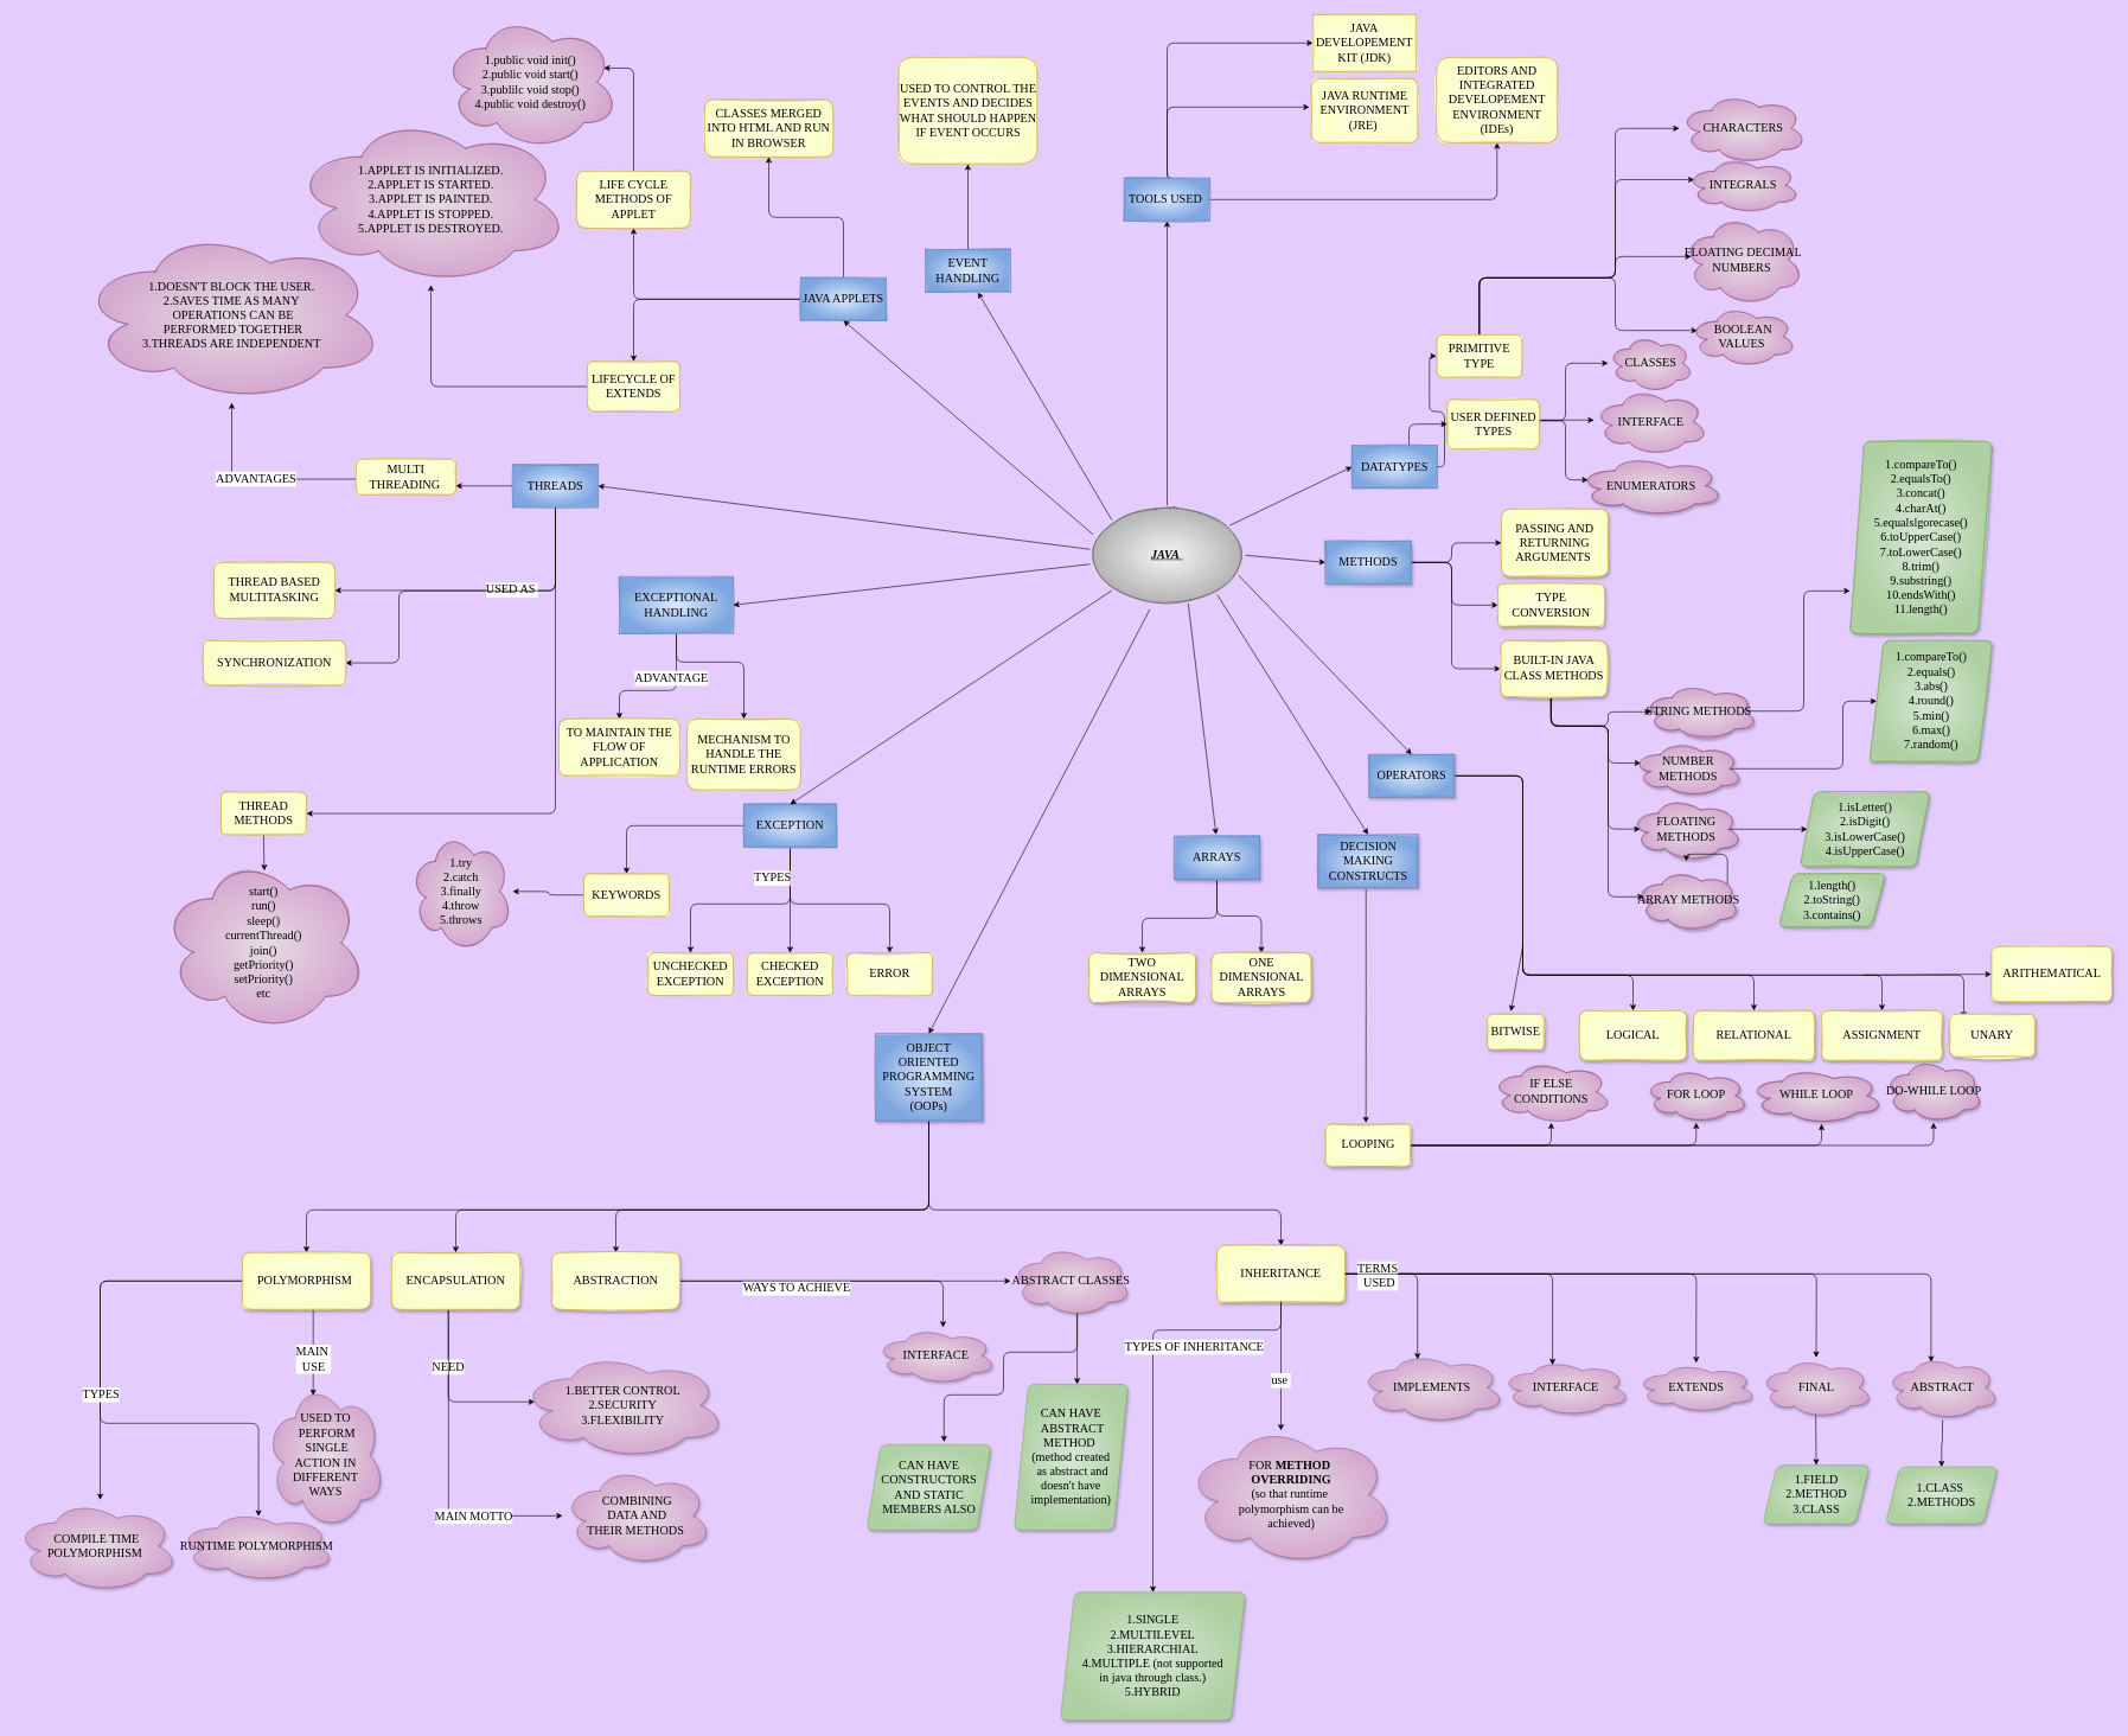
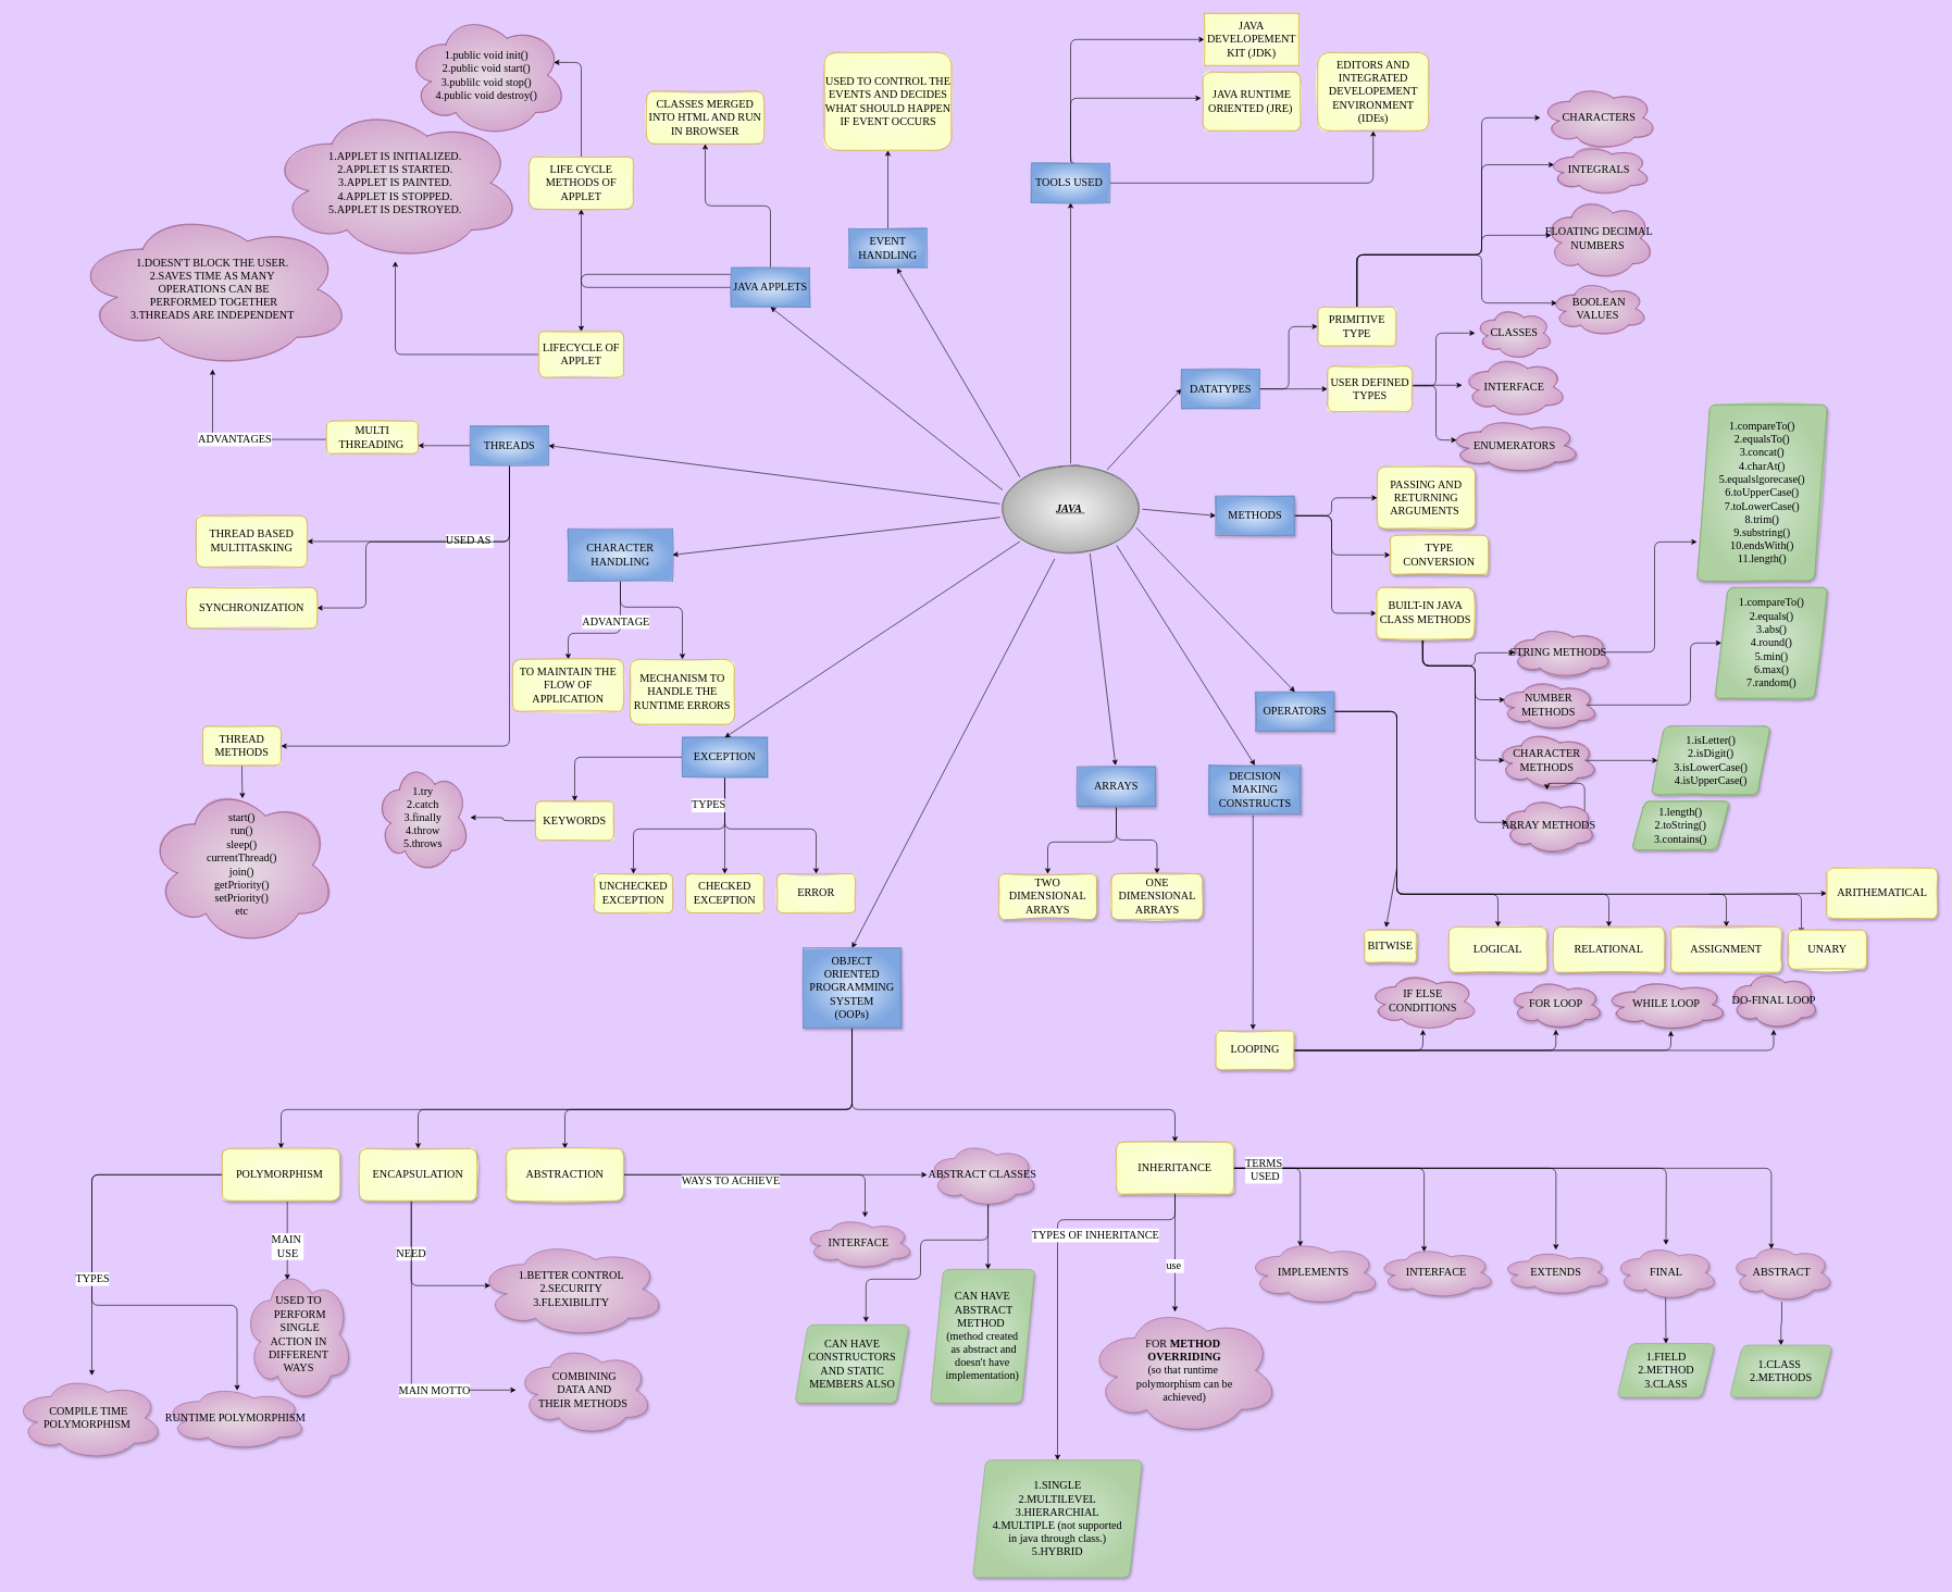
- <mxCell id="11" value="JAVA RUNTIME ENVIRONMENT (JRE)&amp;nbsp;" style="rounded=1;whiteSpace=wrap;html=1;sketch=1;fontFamily=Comic Sans MS;fontSize=17;gradientDirection=radial;fillColor=#FDFFE3;gradientColor=#FAFFC9;strokeColor=#d6b656;" parent="1" vertex="1"><mxGeometry x="1842.5" y="110" width="150" height="90" as="geometry" /></mxCell>
+ <mxCell id="11" value="JAVA RUNTIME ORIENTED (JRE)&amp;nbsp;" style="rounded=1;whiteSpace=wrap;html=1;sketch=1;fontFamily=Comic Sans MS;fontSize=17;gradientDirection=radial;fillColor=#FDFFE3;gradientColor=#FAFFC9;strokeColor=#d6b656;" parent="1" vertex="1"><mxGeometry x="1842.5" y="110" width="150" height="90" as="geometry" /></mxCell>
- <mxCell id="173" value="JAVA APPLETS" style="rounded=0;whiteSpace=wrap;html=1;shadow=0;glass=0;sketch=1;fontFamily=Comic Sans MS;fontSize=17;fillColor=#dae8fc;gradientColor=#7ea6e0;strokeColor=#6c8ebf;gradientDirection=radial;labelBackgroundColor=none;labelBorderColor=none;" parent="1" vertex="1"><mxGeometry x="1125" y="390" width="120" height="60" as="geometry" /></mxCell>
+ <mxCell id="173" value="JAVA APPLETS" style="rounded=0;whiteSpace=wrap;html=1;shadow=0;glass=0;sketch=1;fontFamily=Comic Sans MS;fontSize=17;fillColor=#dae8fc;gradientColor=#7ea6e0;strokeColor=#6c8ebf;gradientDirection=radial;labelBackgroundColor=none;labelBorderColor=none;" parent="1" vertex="1"><mxGeometry x="1120" y="410" width="120" height="60" as="geometry" /></mxCell>
- <mxCell id="177" value="LIFECYCLE OF EXTENDS" style="whiteSpace=wrap;html=1;fontSize=17;fontFamily=Comic Sans MS;rounded=1;shadow=0;glass=0;sketch=1;fillColor=#FDFFE3;gradientColor=#FAFFC9;strokeColor=#d6b656;gradientDirection=radial;" parent="1" vertex="1"><mxGeometry x="825" y="507.5" width="130" height="70.62" as="geometry" /></mxCell>
+ <mxCell id="177" value="LIFECYCLE OF APPLET" style="whiteSpace=wrap;html=1;fontSize=17;fontFamily=Comic Sans MS;rounded=1;shadow=0;glass=0;sketch=1;fillColor=#FDFFE3;gradientColor=#FAFFC9;strokeColor=#d6b656;gradientDirection=radial;" parent="1" vertex="1"><mxGeometry x="825" y="507.5" width="130" height="70.62" as="geometry" /></mxCell>
- <mxCell id="15" value="DATATYPES" style="rounded=0;whiteSpace=wrap;html=1;sketch=1;fontFamily=Comic Sans MS;fontSize=17;gradientDirection=radial;fillColor=#dae8fc;gradientColor=#7ea6e0;strokeColor=#6c8ebf;labelBackgroundColor=none;labelBorderColor=none;" parent="1" vertex="1"><mxGeometry x="1900" y="625.62" width="120" height="60" as="geometry" /></mxCell>
+ <mxCell id="15" value="DATATYPES" style="rounded=0;whiteSpace=wrap;html=1;sketch=1;fontFamily=Comic Sans MS;fontSize=17;gradientDirection=radial;fillColor=#dae8fc;gradientColor=#7ea6e0;strokeColor=#6c8ebf;labelBackgroundColor=none;labelBorderColor=none;" parent="1" vertex="1"><mxGeometry x="1810" y="565.62" width="120" height="60" as="geometry" /></mxCell>
- <mxCell id="140" value="EXCEPTIONAL HANDLING" style="rounded=0;whiteSpace=wrap;html=1;shadow=0;glass=0;sketch=1;fontFamily=Comic Sans MS;fontSize=17;fillColor=#dae8fc;gradientColor=#7ea6e0;strokeColor=#6c8ebf;gradientDirection=radial;labelBackgroundColor=none;labelBorderColor=none;" parent="1" vertex="1"><mxGeometry x="870" y="810" width="160" height="80" as="geometry" /></mxCell>
+ <mxCell id="140" value="CHARACTER HANDLING" style="rounded=0;whiteSpace=wrap;html=1;shadow=0;glass=0;sketch=1;fontFamily=Comic Sans MS;fontSize=17;fillColor=#dae8fc;gradientColor=#7ea6e0;strokeColor=#6c8ebf;gradientDirection=radial;labelBackgroundColor=none;labelBorderColor=none;" parent="1" vertex="1"><mxGeometry x="870" y="810" width="160" height="80" as="geometry" /></mxCell>
- <mxCell id="39" value="TYPE CONVERSION" style="rounded=1;whiteSpace=wrap;html=1;fontFamily=Comic Sans MS;fontSize=17;strokeWidth=1;sketch=1;shadow=1;fillColor=#FDFFE3;gradientColor=#FAFFC9;strokeColor=#d6b656;gradientDirection=radial;" parent="1" vertex="1"><mxGeometry x="2105" y="820" width="150" height="60" as="geometry" /></mxCell>
+ <mxCell id="39" value="TYPE CONVERSION" style="rounded=1;whiteSpace=wrap;html=1;fontFamily=Comic Sans MS;fontSize=17;strokeWidth=1;sketch=1;shadow=1;fillColor=#FDFFE3;gradientColor=#FAFFC9;strokeColor=#d6b656;gradientDirection=radial;" parent="1" vertex="1"><mxGeometry x="2130" y="820" width="150" height="60" as="geometry" /></mxCell>
- <mxCell id="49" value="FLOATING METHODS" style="ellipse;shape=cloud;whiteSpace=wrap;html=1;fontSize=17;fontFamily=Comic Sans MS;rounded=1;strokeWidth=1;sketch=1;shadow=1;fillColor=#E6DBE3;gradientColor=#D5A8CF;strokeColor=#996185;gradientDirection=radial;" parent="1" vertex="1"><mxGeometry x="2291.25" y="1120" width="157.5" height="90" as="geometry" /></mxCell>
+ <mxCell id="49" value="CHARACTER METHODS" style="ellipse;shape=cloud;whiteSpace=wrap;html=1;fontSize=17;fontFamily=Comic Sans MS;rounded=1;strokeWidth=1;sketch=1;shadow=1;fillColor=#E6DBE3;gradientColor=#D5A8CF;strokeColor=#996185;gradientDirection=radial;" parent="1" vertex="1"><mxGeometry x="2291.25" y="1120" width="157.5" height="90" as="geometry" /></mxCell>
- <mxCell id="78" value="DO-WHILE LOOP" style="ellipse;shape=cloud;whiteSpace=wrap;html=1;fontSize=17;fontFamily=Comic Sans MS;rounded=1;strokeWidth=1;sketch=1;shadow=1;fillColor=#E6DBE3;gradientColor=#D5A8CF;strokeColor=#996185;gradientDirection=radial;" parent="1" vertex="1"><mxGeometry x="2647.5" y="1487.5" width="140" height="90" as="geometry" /></mxCell>
+ <mxCell id="78" value="DO-FINAL LOOP" style="ellipse;shape=cloud;whiteSpace=wrap;html=1;fontSize=17;fontFamily=Comic Sans MS;rounded=1;strokeWidth=1;sketch=1;shadow=1;fillColor=#E6DBE3;gradientColor=#D5A8CF;strokeColor=#996185;gradientDirection=radial;" parent="1" vertex="1"><mxGeometry x="2647.5" y="1487.5" width="140" height="90" as="geometry" /></mxCell>
